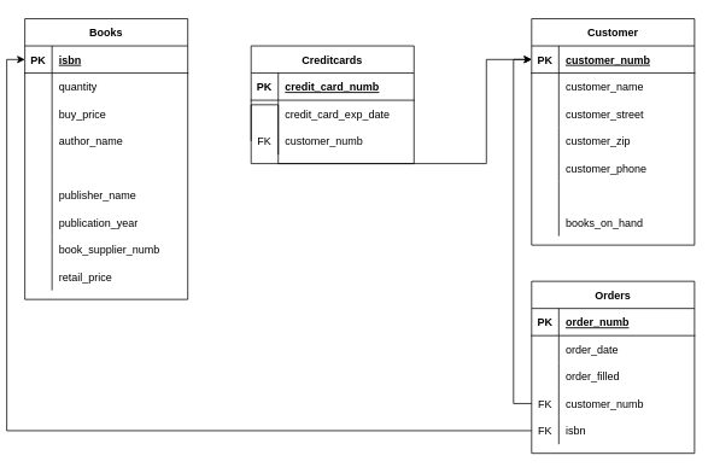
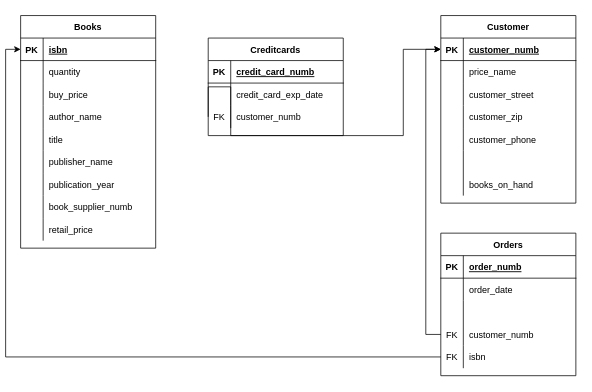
- <mxCell id="8" value="customer_name" style="shape=partialRectangle;connectable=0;fillColor=none;top=0;left=0;bottom=0;right=0;align=left;spacingLeft=6;overflow=hidden;" vertex="1" parent="6"><mxGeometry x="30" width="150" height="30" as="geometry"><mxRectangle width="150" height="30" as="alternateBounds" /></mxGeometry></mxCell>
+ <mxCell id="8" value="price_name" style="shape=partialRectangle;connectable=0;fillColor=none;top=0;left=0;bottom=0;right=0;align=left;spacingLeft=6;overflow=hidden;" vertex="1" parent="6"><mxGeometry x="30" width="150" height="30" as="geometry"><mxRectangle width="150" height="30" as="alternateBounds" /></mxGeometry></mxCell>
+ <mxCell id="66" value="title" style="shape=partialRectangle;connectable=0;fillColor=none;top=0;left=0;bottom=0;right=0;align=left;spacingLeft=6;overflow=hidden;" vertex="1" parent="64"><mxGeometry x="30" width="150" height="30" as="geometry"><mxRectangle width="150" height="30" as="alternateBounds" /></mxGeometry></mxCell>
- <mxCell id="32" value="order_filled" style="shape=partialRectangle;connectable=0;fillColor=none;top=0;left=0;bottom=0;right=0;align=left;spacingLeft=6;overflow=hidden;" vertex="1" parent="30"><mxGeometry x="30" width="150" height="30" as="geometry"><mxRectangle width="150" height="30" as="alternateBounds" /></mxGeometry></mxCell>
